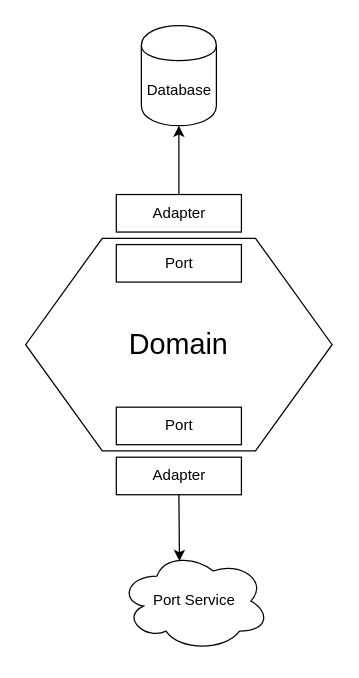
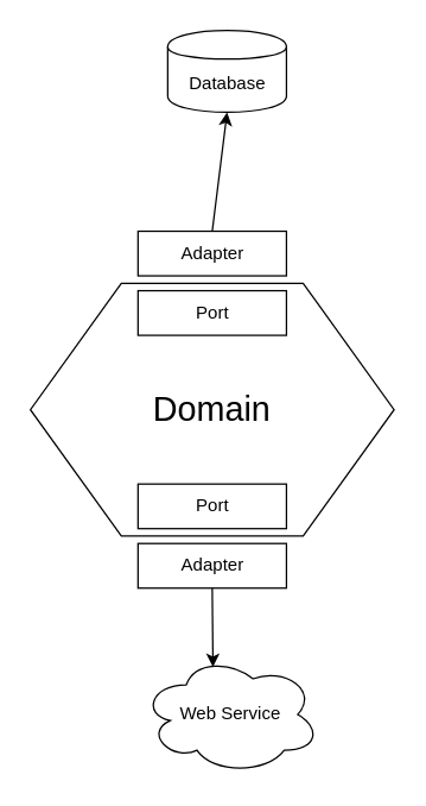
- <mxCell id="10" value="Database" style="shape=cylinder;whiteSpace=wrap;html=1;boundedLbl=1;backgroundOutline=1;" vertex="1" parent="1"><mxGeometry x="112.5" y="20" width="60" height="80" as="geometry" /></mxCell>
+ <mxCell id="10" value="Database" style="shape=cylinder;whiteSpace=wrap;html=1;boundedLbl=1;backgroundOutline=1;" vertex="1" parent="1"><mxGeometry x="112.5" y="20" width="80" height="55" as="geometry" /></mxCell>
- <mxCell id="9" value="Port Service" style="ellipse;shape=cloud;whiteSpace=wrap;html=1;" vertex="1" parent="1"><mxGeometry x="95" y="440" width="120" height="80" as="geometry" /></mxCell>
+ <mxCell id="9" value="Web Service" style="ellipse;shape=cloud;whiteSpace=wrap;html=1;" vertex="1" parent="1"><mxGeometry x="95" y="440" width="120" height="80" as="geometry" /></mxCell>
